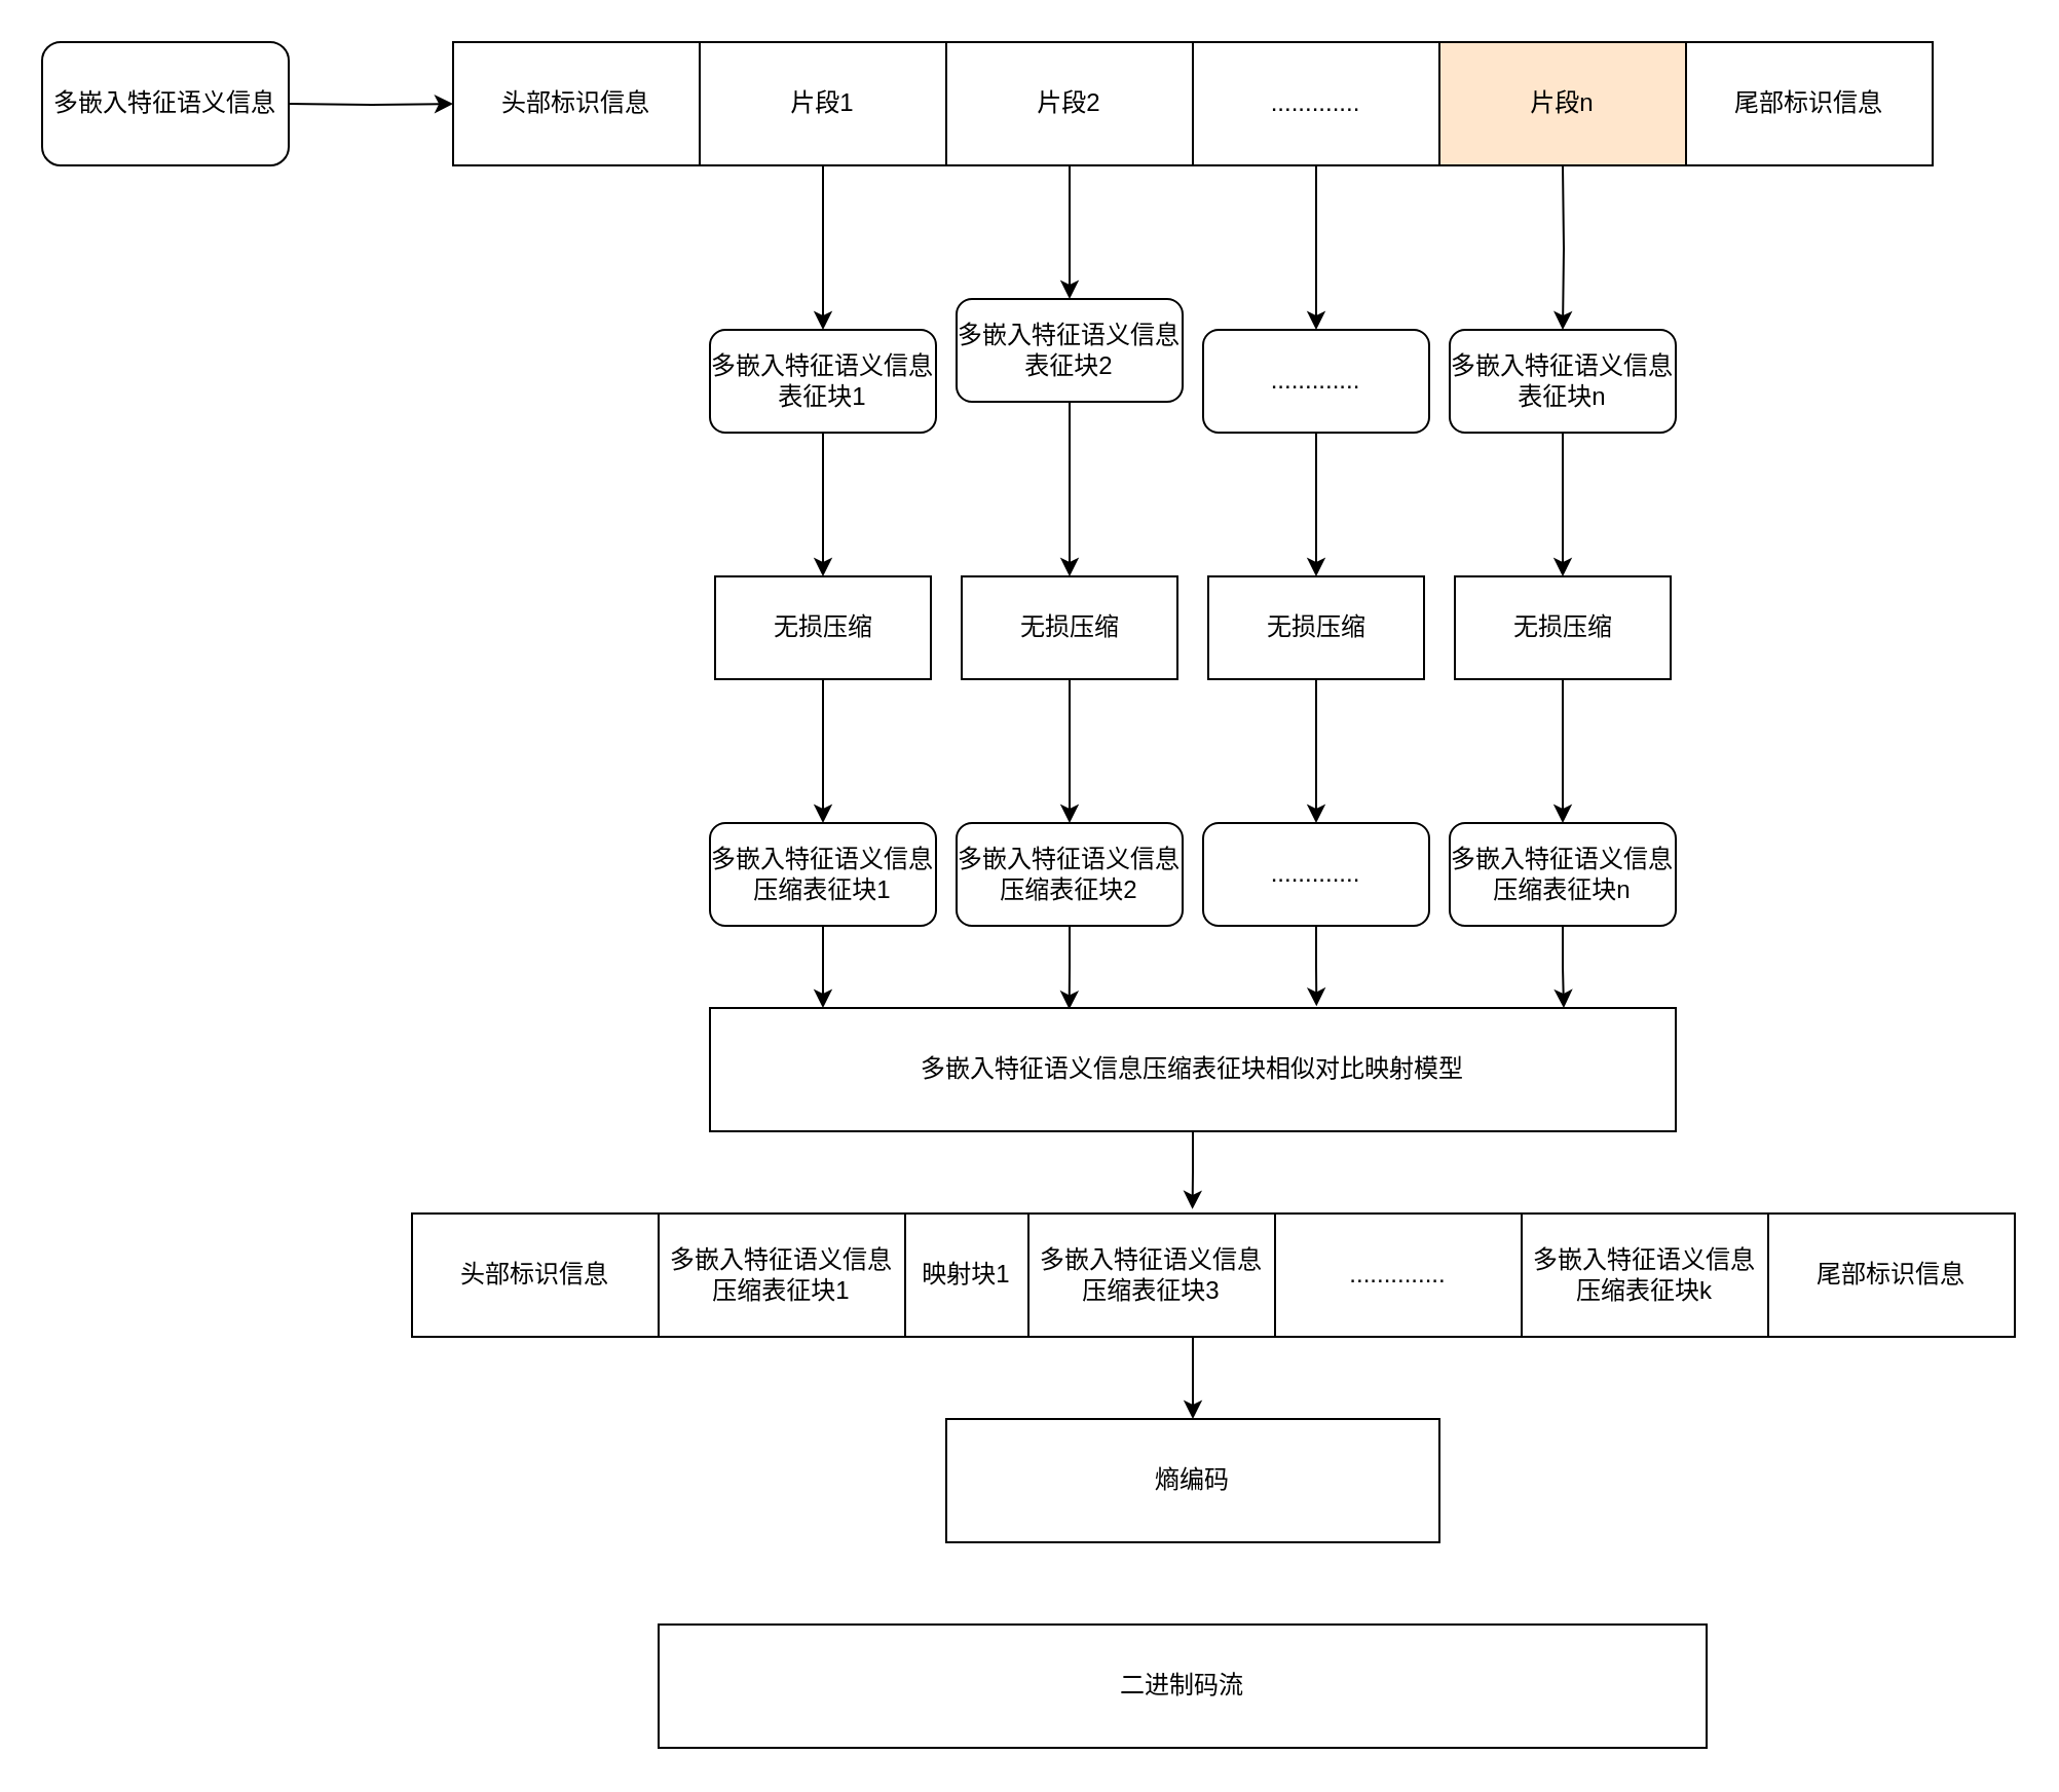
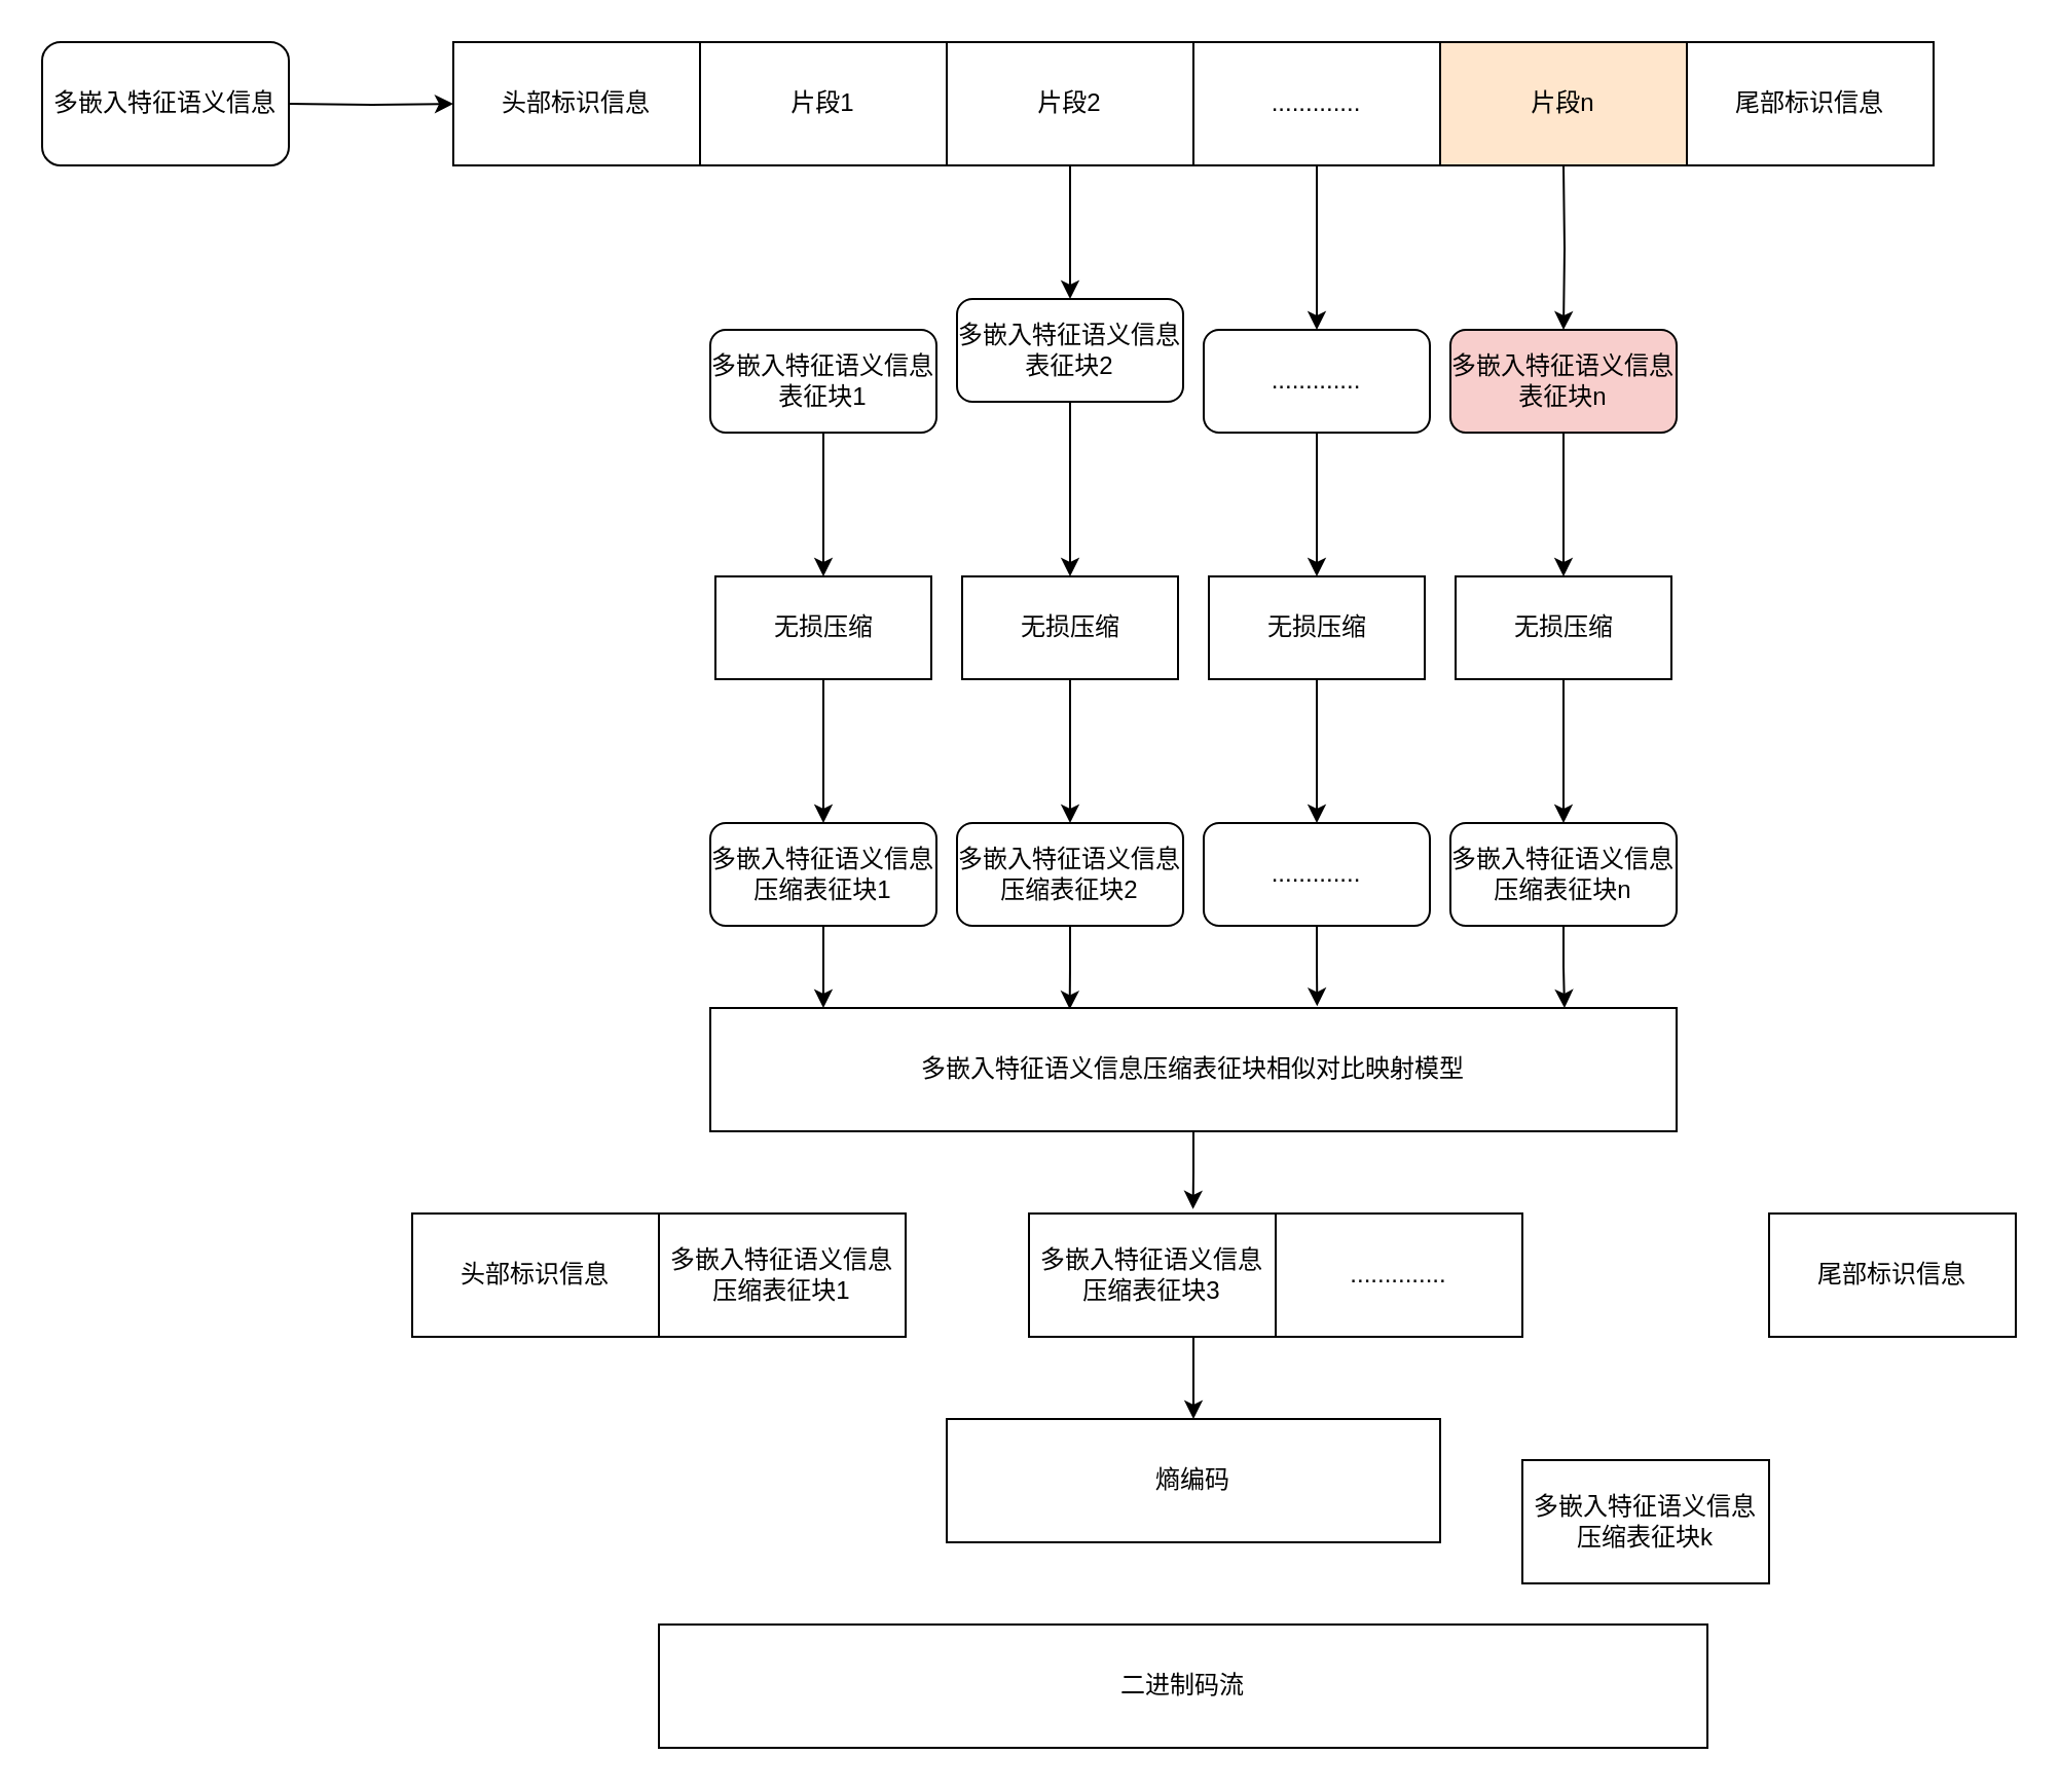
- <mxCell id="3" style="edgeStyle=orthogonalEdgeStyle;rounded=0;orthogonalLoop=1;jettySize=auto;html=1;entryX=0.5;entryY=0;entryDx=0;entryDy=0;" edge="1" parent="1" source="4" target="8"><mxGeometry relative="1" as="geometry" /></mxCell>
- <mxCell id="19" value="多嵌入特征语义信息表征块n" style="rounded=1;whiteSpace=wrap;html=1;" vertex="1" parent="1"><mxGeometry x="705" y="160" width="110" height="50" as="geometry" /></mxCell>
+ <mxCell id="19" value="多嵌入特征语义信息表征块n" style="rounded=1;whiteSpace=wrap;html=1;fillColor=#f8cecc;" vertex="1" parent="1"><mxGeometry x="705" y="160" width="110" height="50" as="geometry" /></mxCell>
- <mxCell id="40" value="映射块1" style="rounded=0;whiteSpace=wrap;html=1;" vertex="1" parent="1"><mxGeometry x="440" y="590" width="60" height="60" as="geometry" /></mxCell>
- <mxCell id="44" value="多嵌入特征语义信息压缩表征块k" style="rounded=0;whiteSpace=wrap;html=1;" vertex="1" parent="1"><mxGeometry x="740" y="590" width="120" height="60" as="geometry" /></mxCell>
+ <mxCell id="44" value="多嵌入特征语义信息压缩表征块k" style="rounded=0;whiteSpace=wrap;html=1;" vertex="1" parent="1"><mxGeometry x="740" y="710" width="120" height="60" as="geometry" /></mxCell>
